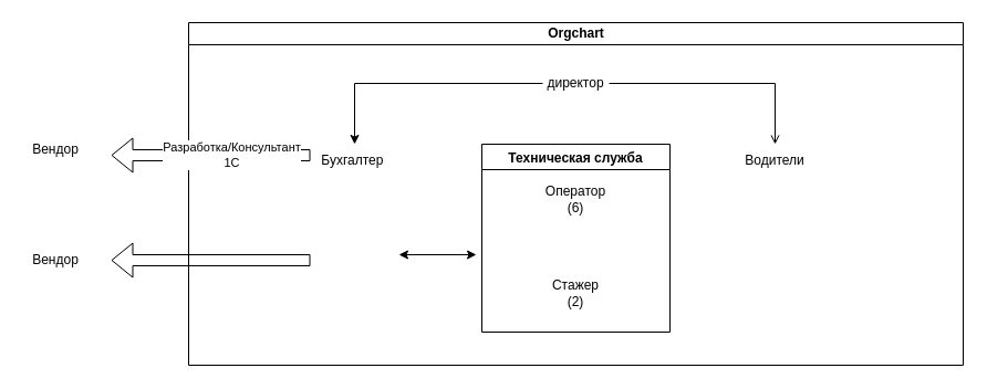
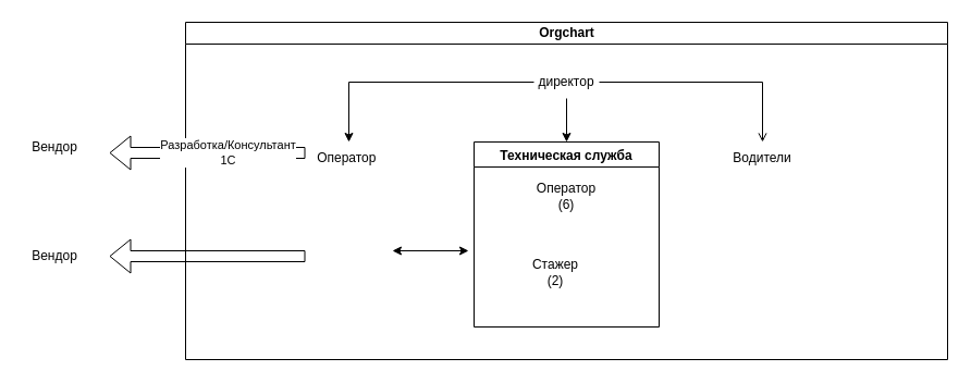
+ <mxCell id="5" style="edgeStyle=orthogonalEdgeStyle;rounded=0;orthogonalLoop=1;jettySize=auto;html=1;exitX=0.5;exitY=1;exitDx=0;exitDy=0;entryX=0.5;entryY=0;entryDx=0;entryDy=0;" edge="1" parent="2" source="6" target="8"><mxGeometry relative="1" as="geometry" /></mxCell>
- <mxCell id="7" value="Бухгалтер&amp;nbsp;" style="text;html=1;strokeColor=none;fillColor=none;align=center;verticalAlign=middle;whiteSpace=wrap;rounded=0;" vertex="1" parent="2"><mxGeometry x="120" y="110" width="60" height="30" as="geometry" /></mxCell>
+ <mxCell id="7" value="Оператор&amp;nbsp;" style="text;html=1;strokeColor=none;fillColor=none;align=center;verticalAlign=middle;whiteSpace=wrap;rounded=0;" vertex="1" parent="2"><mxGeometry x="120" y="110" width="60" height="30" as="geometry" /></mxCell>
- <mxCell id="10" value="Стажер (2)" style="text;html=1;strokeColor=none;fillColor=none;align=center;verticalAlign=middle;whiteSpace=wrap;rounded=0;" vertex="1" parent="8"><mxGeometry x="55" y="120" width="60" height="30" as="geometry" /></mxCell>
+ <mxCell id="10" value="Стажер (2)" style="text;html=1;strokeColor=none;fillColor=none;align=center;verticalAlign=middle;whiteSpace=wrap;rounded=0;" vertex="1" parent="8"><mxGeometry x="45" y="105" width="60" height="30" as="geometry" /></mxCell>
